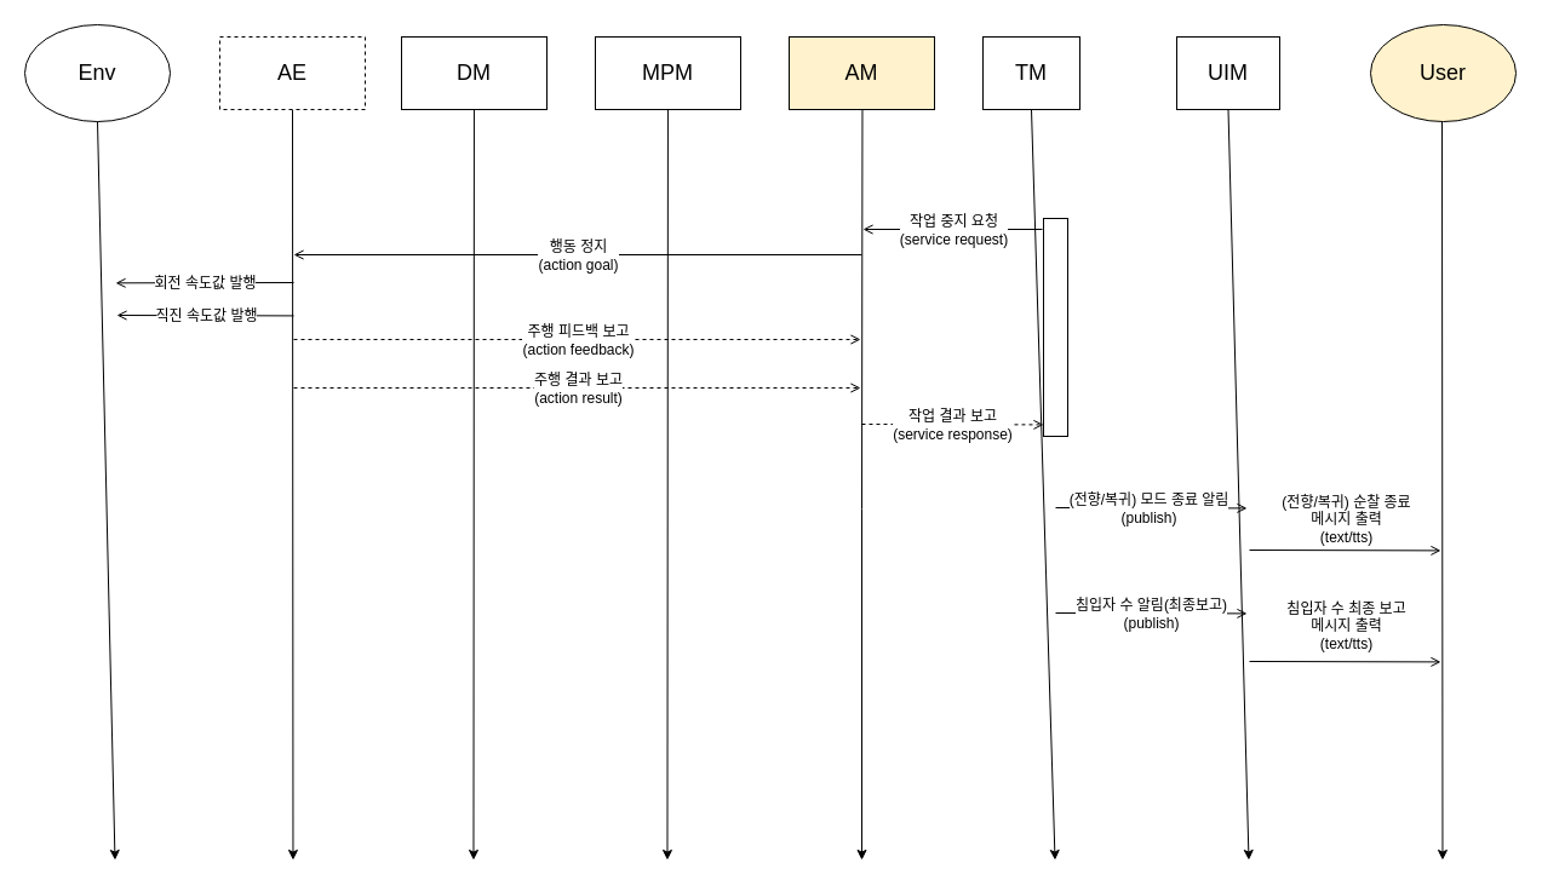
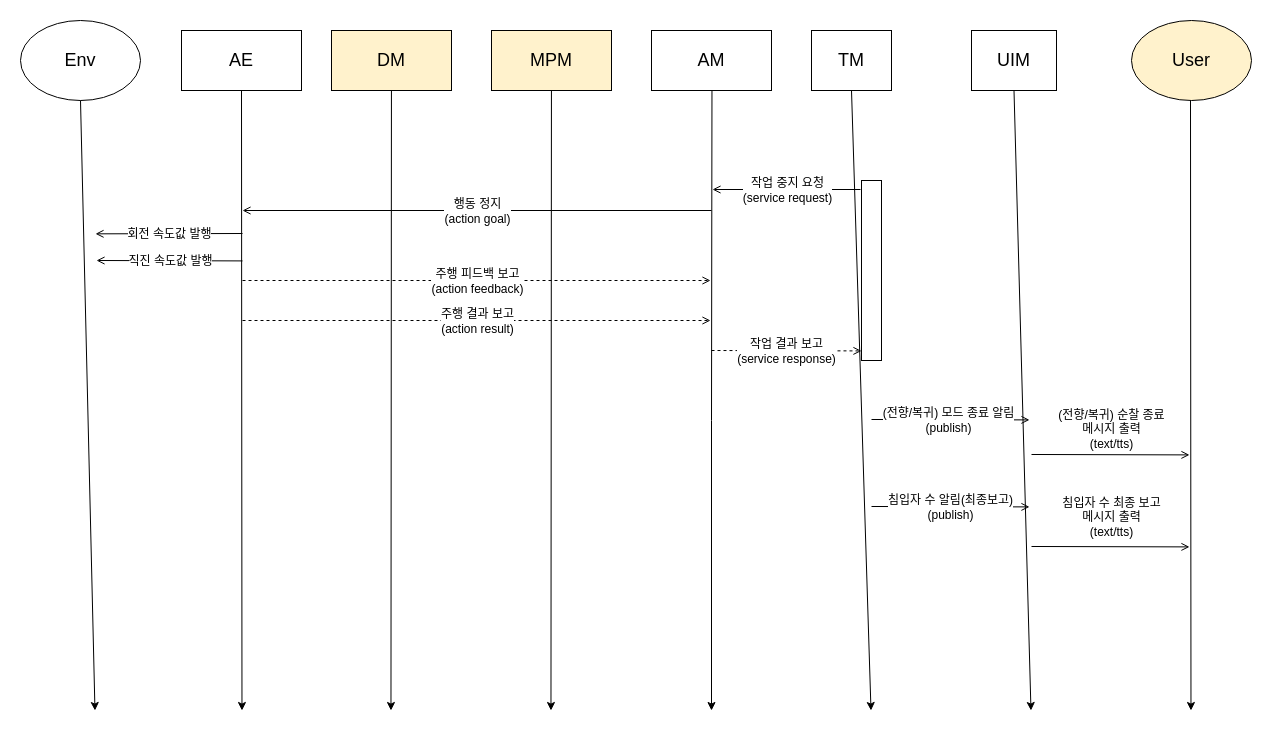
- <mxCell id="41" value="&lt;span style=&quot;font-size: 18px;&quot;&gt;AE&lt;/span&gt;" style="rounded=0;whiteSpace=wrap;html=1;dashed=1;" vertex="1" parent="1"><mxGeometry x="181" y="30" width="120" height="60" as="geometry" /></mxCell>
+ <mxCell id="41" value="&lt;span style=&quot;font-size: 18px;&quot;&gt;AE&lt;/span&gt;" style="rounded=0;whiteSpace=wrap;html=1;" vertex="1" parent="1"><mxGeometry x="181" y="30" width="120" height="60" as="geometry" /></mxCell>
- <mxCell id="3" value="&lt;font style=&quot;font-size: 18px;&quot;&gt;DM&lt;/font&gt;" style="rounded=0;whiteSpace=wrap;html=1;flipH=1;" vertex="1" parent="1"><mxGeometry x="331" y="30" width="120" height="60" as="geometry" /></mxCell>
+ <mxCell id="3" value="&lt;font style=&quot;font-size: 18px;&quot;&gt;DM&lt;/font&gt;" style="rounded=0;whiteSpace=wrap;html=1;flipH=1;fillColor=#fff2cc;" vertex="1" parent="1"><mxGeometry x="331" y="30" width="120" height="60" as="geometry" /></mxCell>
- <mxCell id="4" value="&lt;font style=&quot;font-size: 18px;&quot;&gt;MPM&lt;/font&gt;" style="rounded=0;whiteSpace=wrap;html=1;flipH=1;" vertex="1" parent="1"><mxGeometry x="491" y="30" width="120" height="60" as="geometry" /></mxCell>
+ <mxCell id="4" value="&lt;font style=&quot;font-size: 18px;&quot;&gt;MPM&lt;/font&gt;" style="rounded=0;whiteSpace=wrap;html=1;flipH=1;fillColor=#fff2cc;" vertex="1" parent="1"><mxGeometry x="491" y="30" width="120" height="60" as="geometry" /></mxCell>
- <mxCell id="5" value="&lt;font style=&quot;font-size: 18px;&quot;&gt;AM&lt;/font&gt;" style="rounded=0;whiteSpace=wrap;html=1;flipH=1;fillColor=#fff2cc;" vertex="1" parent="1"><mxGeometry x="651" y="30" width="120" height="60" as="geometry" /></mxCell>
+ <mxCell id="5" value="&lt;font style=&quot;font-size: 18px;&quot;&gt;AM&lt;/font&gt;" style="rounded=0;whiteSpace=wrap;html=1;flipH=1;" vertex="1" parent="1"><mxGeometry x="651" y="30" width="120" height="60" as="geometry" /></mxCell>
